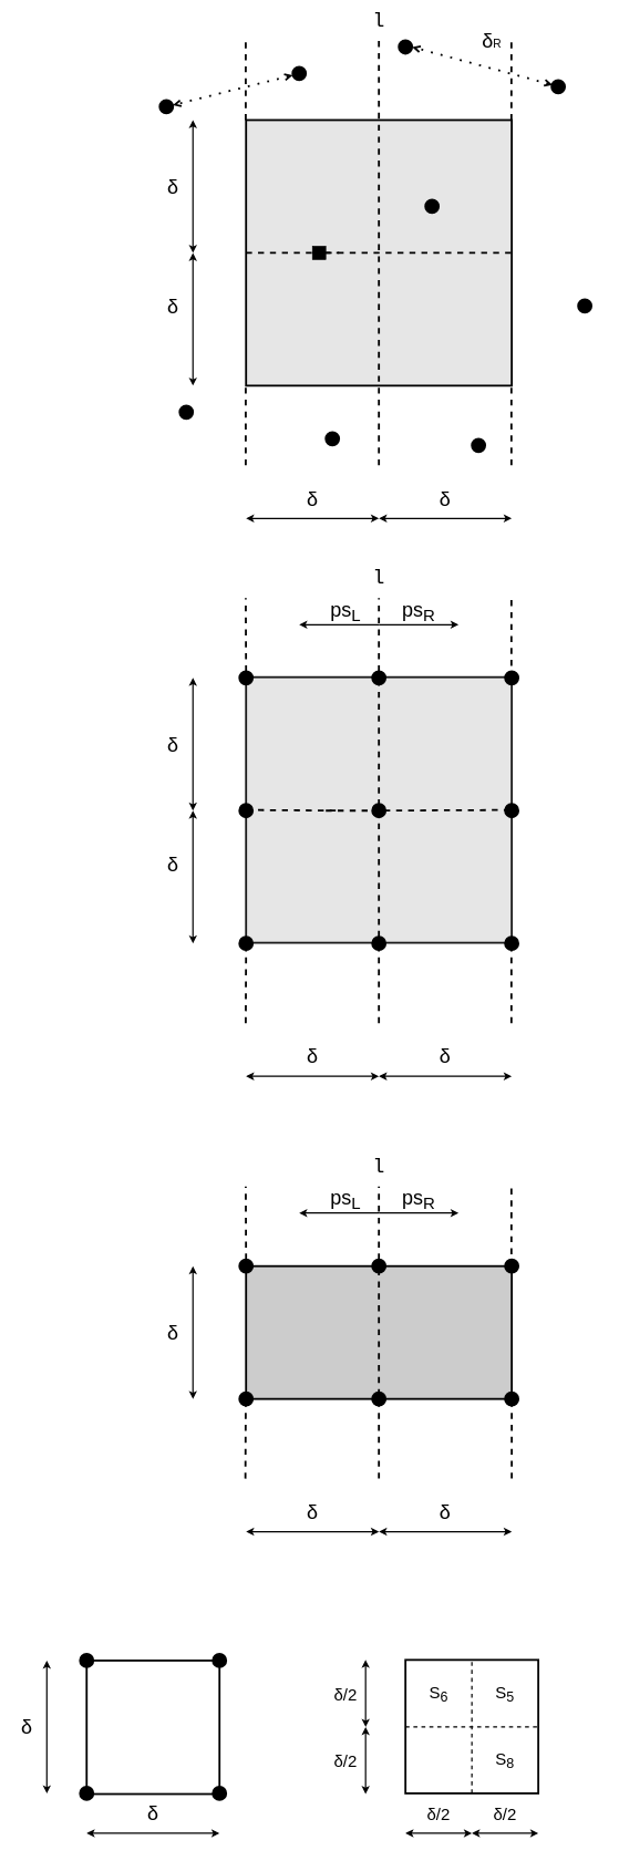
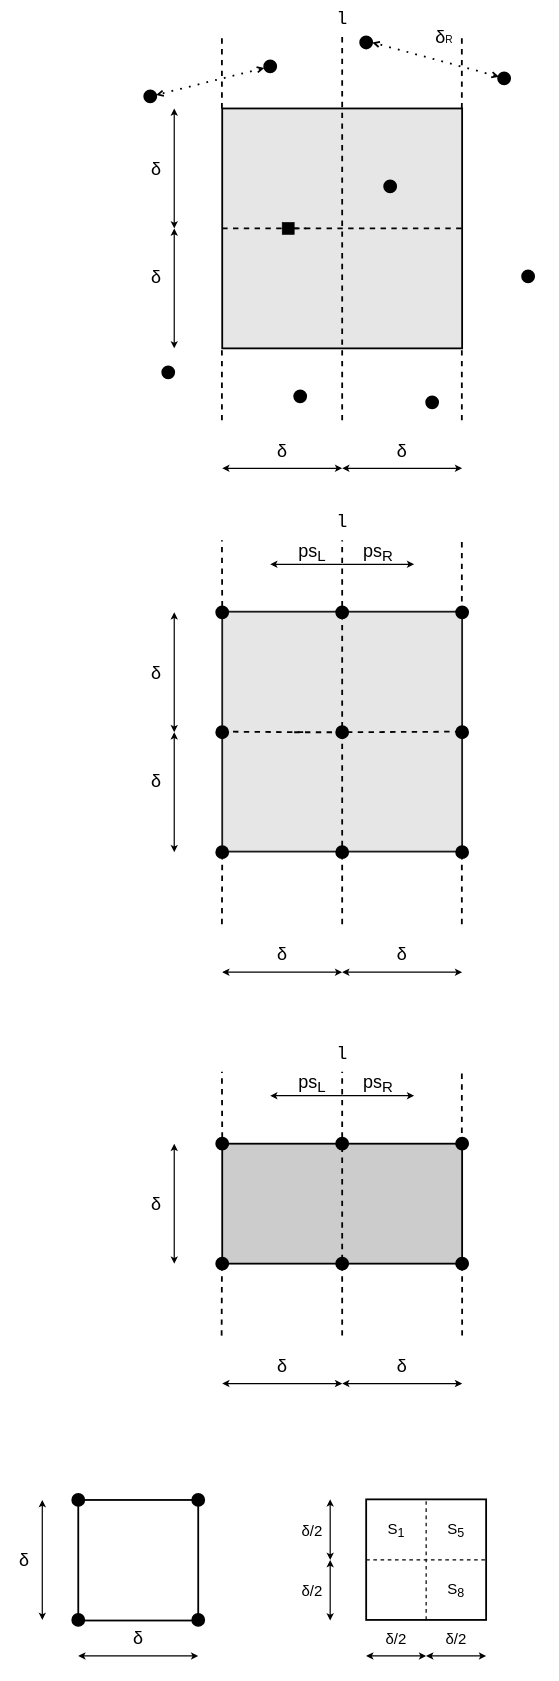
- <mxCell id="116" value="&lt;font style=&quot;font-size: 25px&quot;&gt;S&lt;sub&gt;6&lt;/sub&gt;&lt;/font&gt;" style="text;html=1;strokeColor=none;fillColor=none;align=center;verticalAlign=middle;whiteSpace=wrap;rounded=0;" parent="1" vertex="1"><mxGeometry x="635" y="2535" width="50" height="30" as="geometry" /></mxCell>
+ <mxCell id="116" value="&lt;font style=&quot;font-size: 25px&quot;&gt;S&lt;sub&gt;1&lt;/sub&gt;&lt;/font&gt;" style="text;html=1;strokeColor=none;fillColor=none;align=center;verticalAlign=middle;whiteSpace=wrap;rounded=0;" parent="1" vertex="1"><mxGeometry x="635" y="2535" width="50" height="30" as="geometry" /></mxCell>
